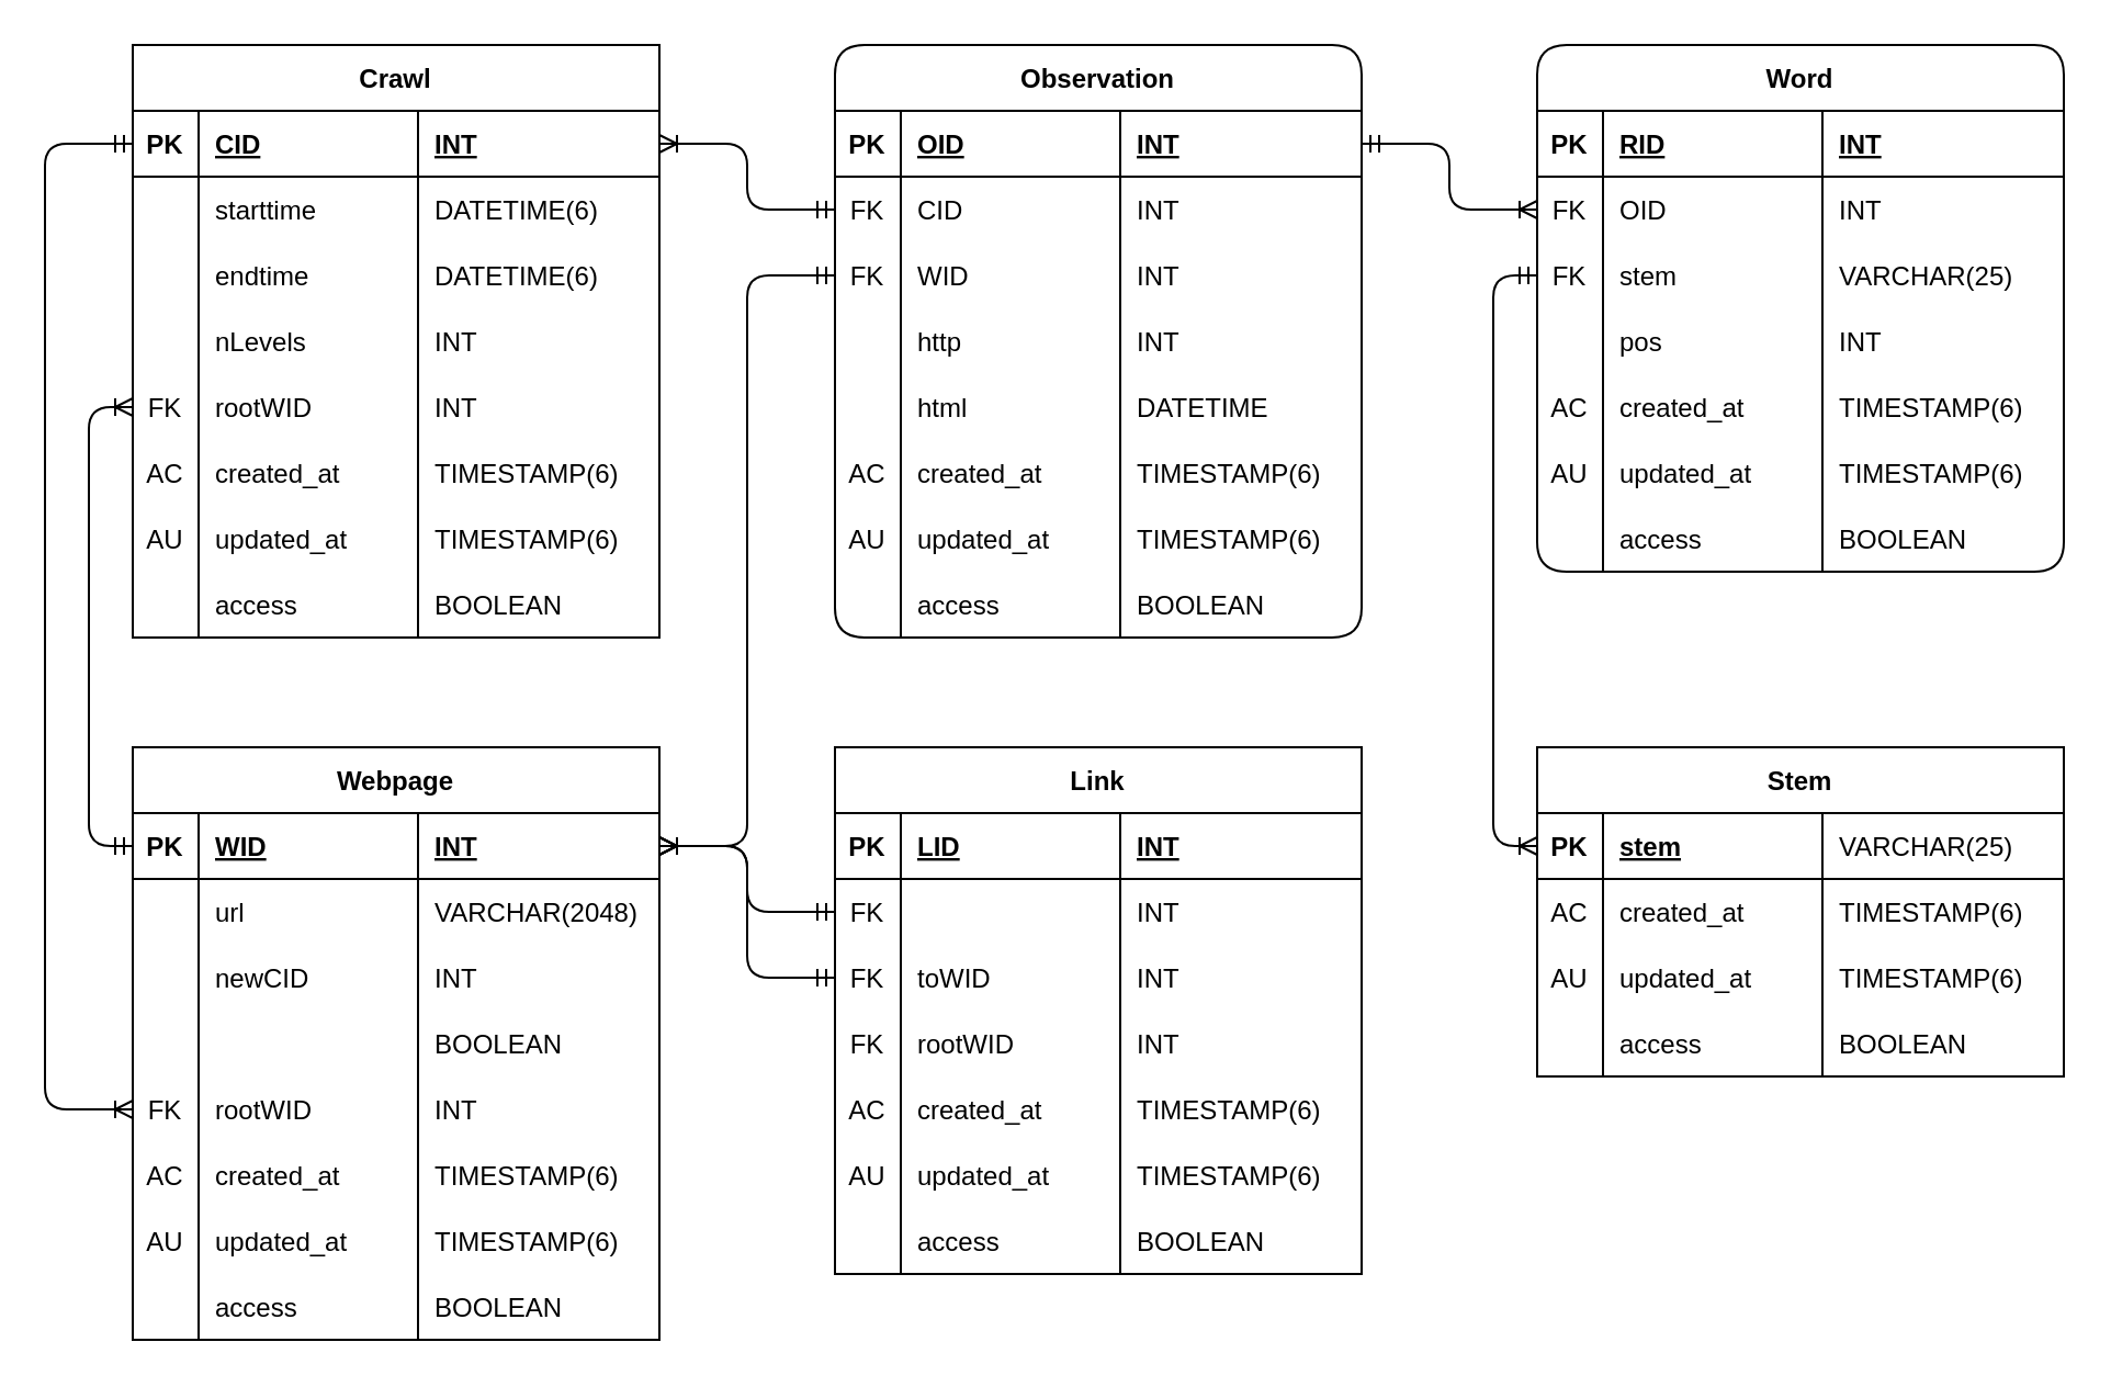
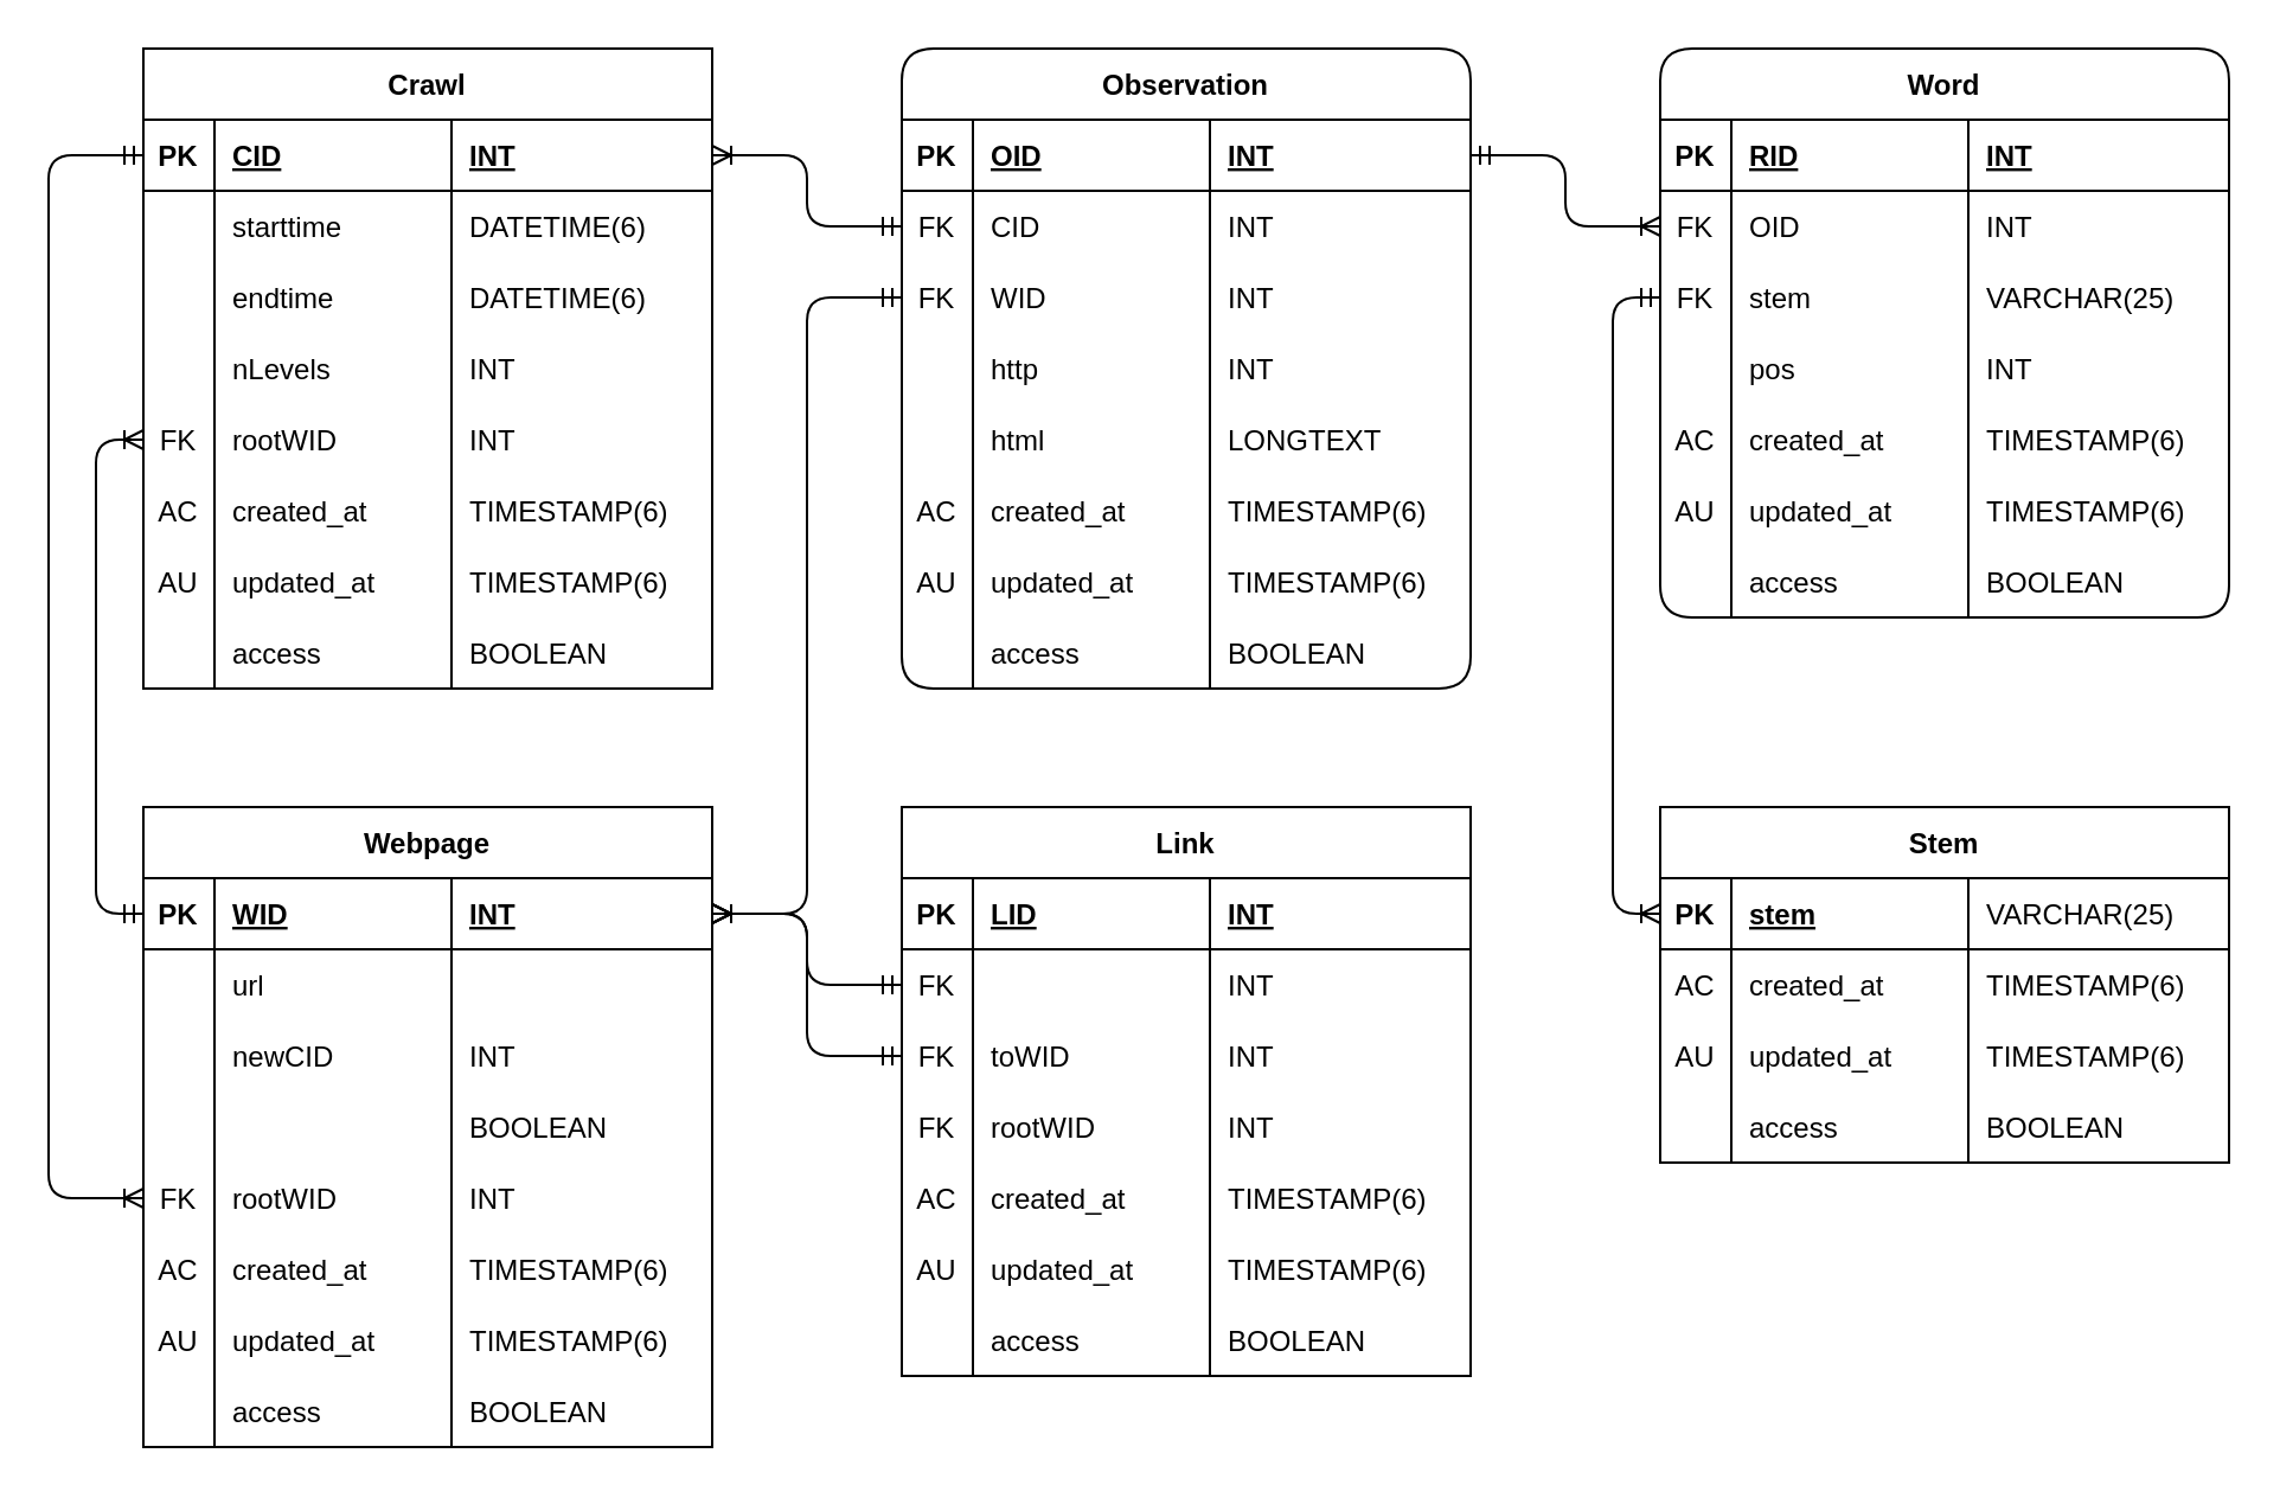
- <mxCell id="89" value="DATETIME" style="shape=partialRectangle;connectable=0;fillColor=none;top=0;left=0;bottom=0;right=0;align=left;spacingLeft=6;overflow=hidden;" vertex="1" parent="86"><mxGeometry x="130" width="110" height="30" as="geometry" /></mxCell>
+ <mxCell id="89" value="LONGTEXT" style="shape=partialRectangle;connectable=0;fillColor=none;top=0;left=0;bottom=0;right=0;align=left;spacingLeft=6;overflow=hidden;" vertex="1" parent="86"><mxGeometry x="130" width="110" height="30" as="geometry" /></mxCell>
- <mxCell id="43" value="VARCHAR(2048)" style="shape=partialRectangle;connectable=0;fillColor=none;top=0;left=0;bottom=0;right=0;align=left;spacingLeft=6;overflow=hidden;" vertex="1" parent="40"><mxGeometry x="130" width="110" height="30" as="geometry" /></mxCell>
